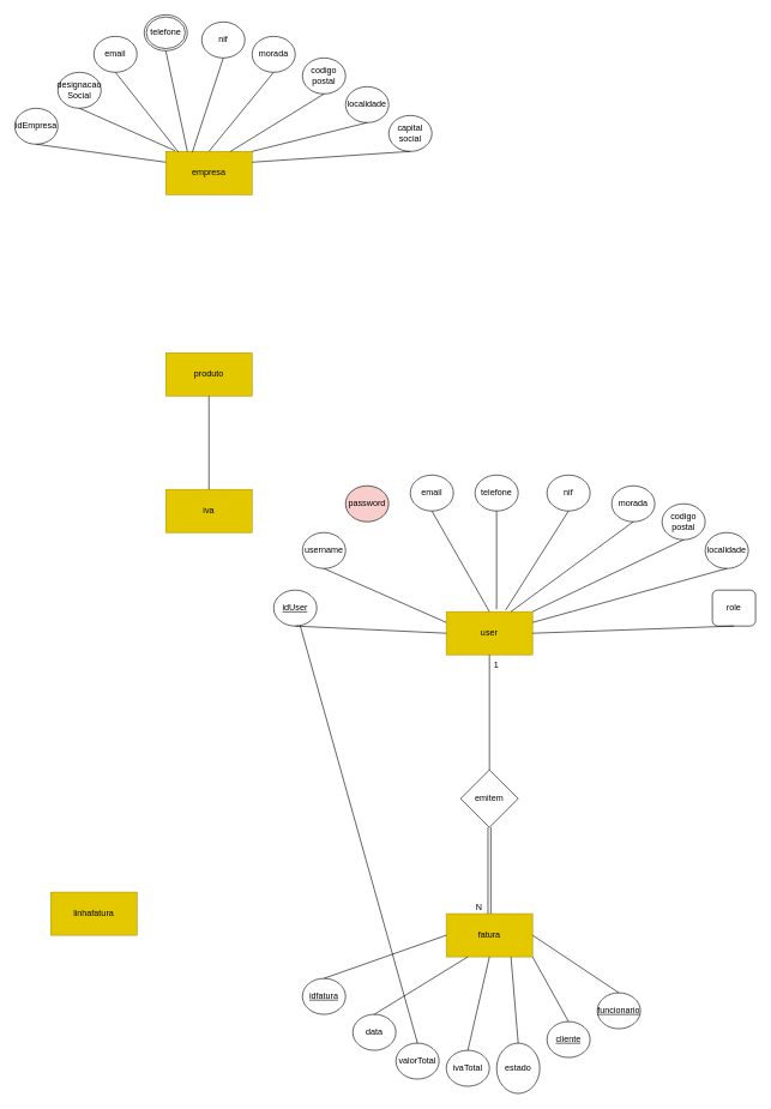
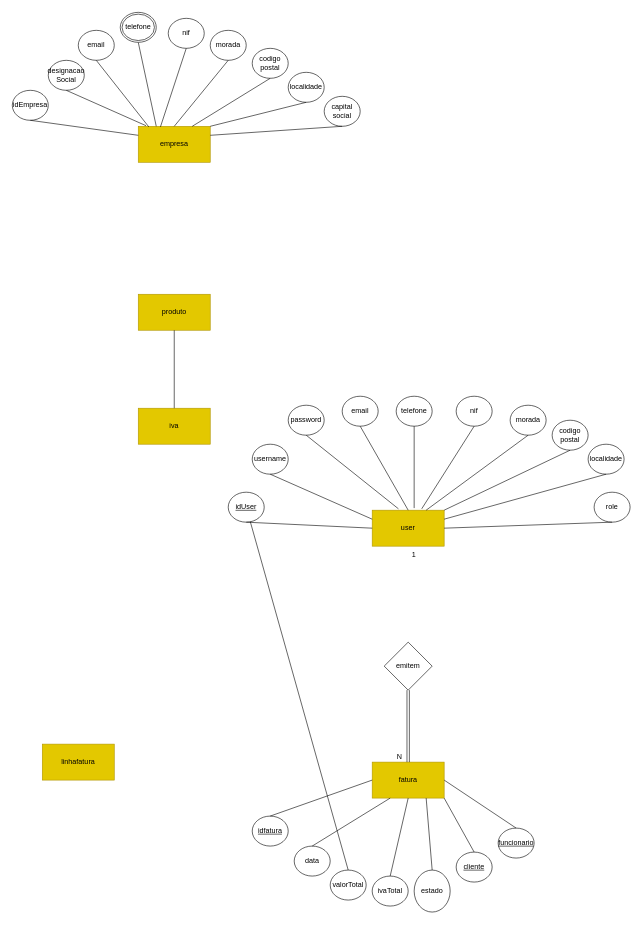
- <mxCell id="32" value="password" style="ellipse;whiteSpace=wrap;html=1;fillColor=#f8cecc;" vertex="1" parent="1"><mxGeometry x="480" y="675" width="60" height="50" as="geometry" /></mxCell>
+ <mxCell id="32" value="password" style="ellipse;whiteSpace=wrap;html=1;" vertex="1" parent="1"><mxGeometry x="480" y="675" width="60" height="50" as="geometry" /></mxCell>
+ <mxCell id="33" value="" style="endArrow=none;html=1;rounded=0;exitX=0.5;exitY=1;exitDx=0;exitDy=0;entryX=0.365;entryY=-0.038;entryDx=0;entryDy=0;entryPerimeter=0;" edge="1" parent="1" source="32" target="25"><mxGeometry width="50" height="50" relative="1" as="geometry"><mxPoint x="610" y="865" as="sourcePoint" /><mxPoint x="300" y="755" as="targetPoint" /></mxGeometry></mxCell>
- <mxCell id="46" value="role" style="whiteSpace=wrap;html=1;rounded=1;" vertex="1" parent="1"><mxGeometry x="990" y="820" width="60" height="50" as="geometry" /></mxCell>
+ <mxCell id="46" value="role" style="ellipse;whiteSpace=wrap;html=1;" vertex="1" parent="1"><mxGeometry x="990" y="820" width="60" height="50" as="geometry" /></mxCell>
- <mxCell id="27" value="" style="endArrow=none;html=1;rounded=0;entryX=0.5;entryY=1;entryDx=0;entryDy=0;exitX=0.5;exitY=0;exitDx=0;exitDy=0;" edge="1" parent="1" source="26" target="25"><mxGeometry width="50" height="50" relative="1" as="geometry"><mxPoint x="550" y="740" as="sourcePoint" /><mxPoint x="600" y="690" as="targetPoint" /></mxGeometry></mxCell>
